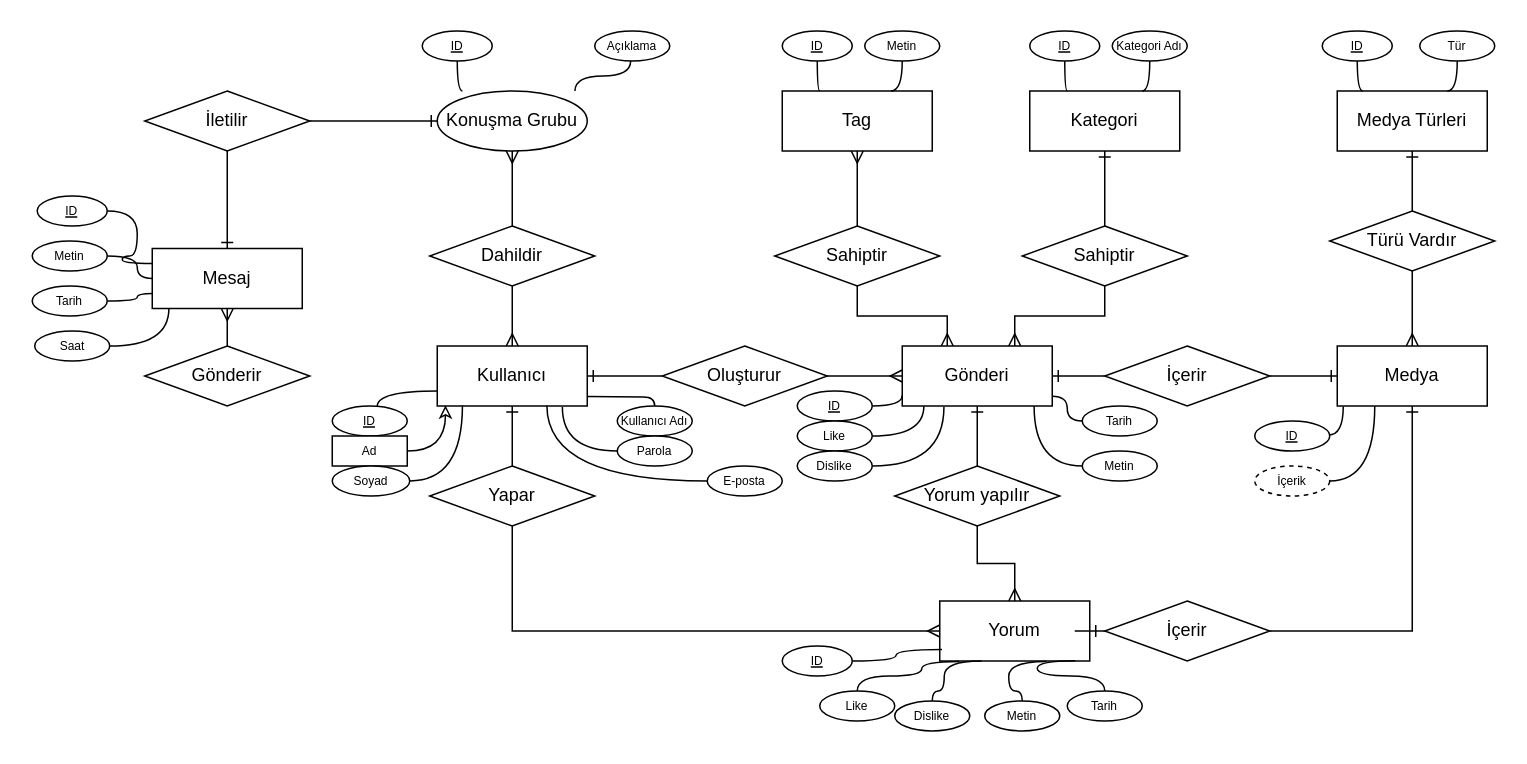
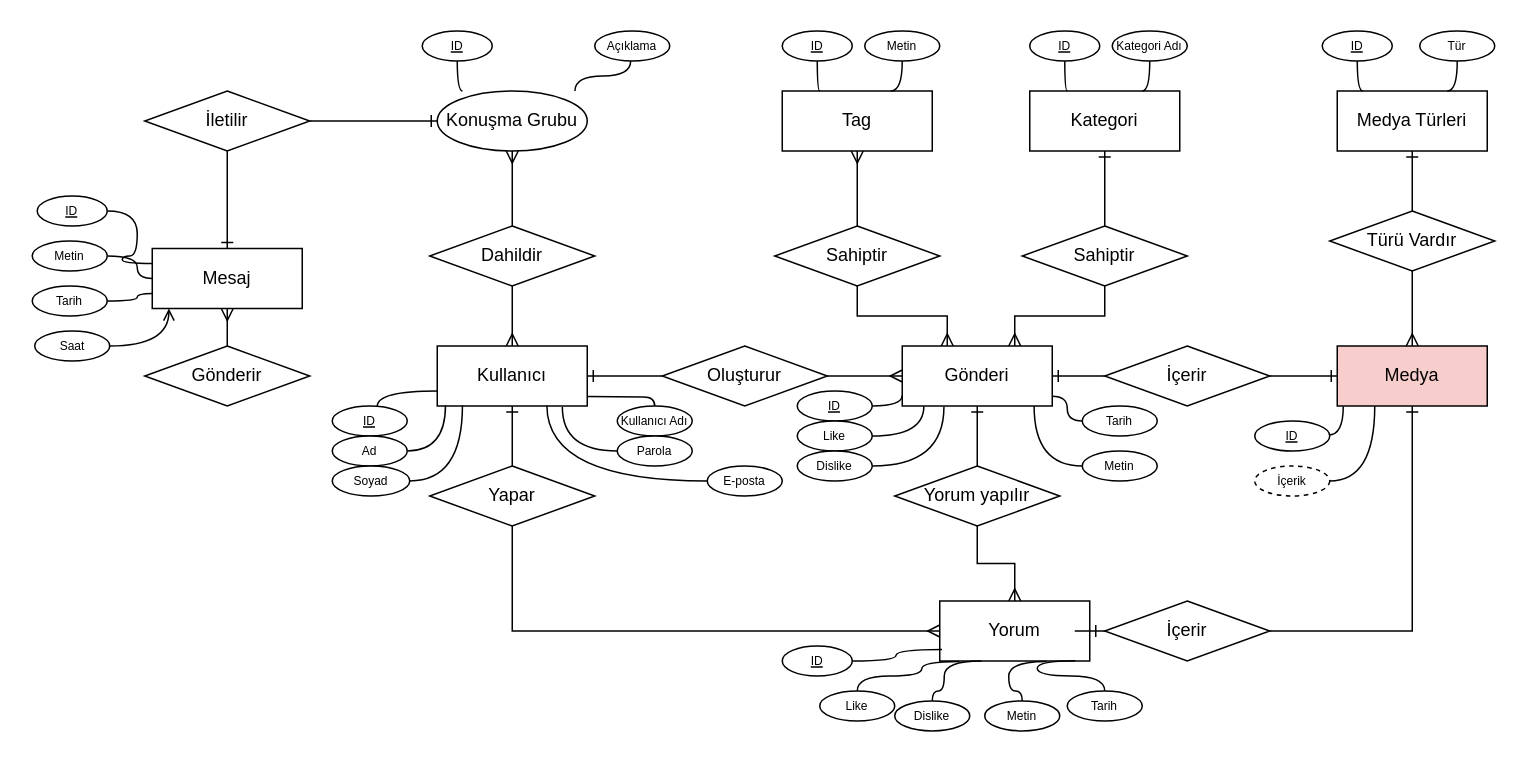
- <mxCell id="83" style="edgeStyle=orthogonalEdgeStyle;curved=1;orthogonalLoop=1;jettySize=auto;html=1;endArrow=none;endFill=0;fontSize=8;entryX=0.111;entryY=0.998;entryDx=0;entryDy=0;entryPerimeter=0;" edge="1" parent="1" source="84" target="6"><mxGeometry relative="1" as="geometry" /></mxCell>
+ <mxCell id="83" style="edgeStyle=orthogonalEdgeStyle;curved=1;orthogonalLoop=1;jettySize=auto;html=1;endArrow=open;endFill=0;fontSize=8;entryX=0.111;entryY=0.998;entryDx=0;entryDy=0;entryPerimeter=0;" edge="1" parent="1" source="84" target="6"><mxGeometry relative="1" as="geometry" /></mxCell>
- <mxCell id="3" value="Medya" style="whiteSpace=wrap;html=1;align=center;" vertex="1" parent="1"><mxGeometry x="891" y="230" width="100" height="40" as="geometry" /></mxCell>
+ <mxCell id="3" value="Medya" style="whiteSpace=wrap;html=1;align=center;fillColor=#f8cecc;" vertex="1" parent="1"><mxGeometry x="891" y="230" width="100" height="40" as="geometry" /></mxCell>
- <mxCell id="85" style="edgeStyle=orthogonalEdgeStyle;curved=1;orthogonalLoop=1;jettySize=auto;html=1;entryX=0.055;entryY=0.989;entryDx=0;entryDy=0;entryPerimeter=0;endArrow=classic;endFill=0;fontSize=8;" edge="1" parent="1" source="86" target="9"><mxGeometry relative="1" as="geometry" /></mxCell>
+ <mxCell id="85" style="edgeStyle=orthogonalEdgeStyle;curved=1;orthogonalLoop=1;jettySize=auto;html=1;entryX=0.055;entryY=0.989;entryDx=0;entryDy=0;entryPerimeter=0;endArrow=none;endFill=0;fontSize=8;" edge="1" parent="1" source="86" target="9"><mxGeometry relative="1" as="geometry" /></mxCell>
- <mxCell id="86" value="Ad" style="whiteSpace=wrap;html=1;align=center;fontSize=8;rounded=0;" vertex="1" parent="1"><mxGeometry x="221" y="290" width="50" height="20" as="geometry" /></mxCell>
+ <mxCell id="86" value="Ad" style="ellipse;whiteSpace=wrap;html=1;align=center;fontSize=8;" vertex="1" parent="1"><mxGeometry x="221" y="290" width="50" height="20" as="geometry" /></mxCell>
